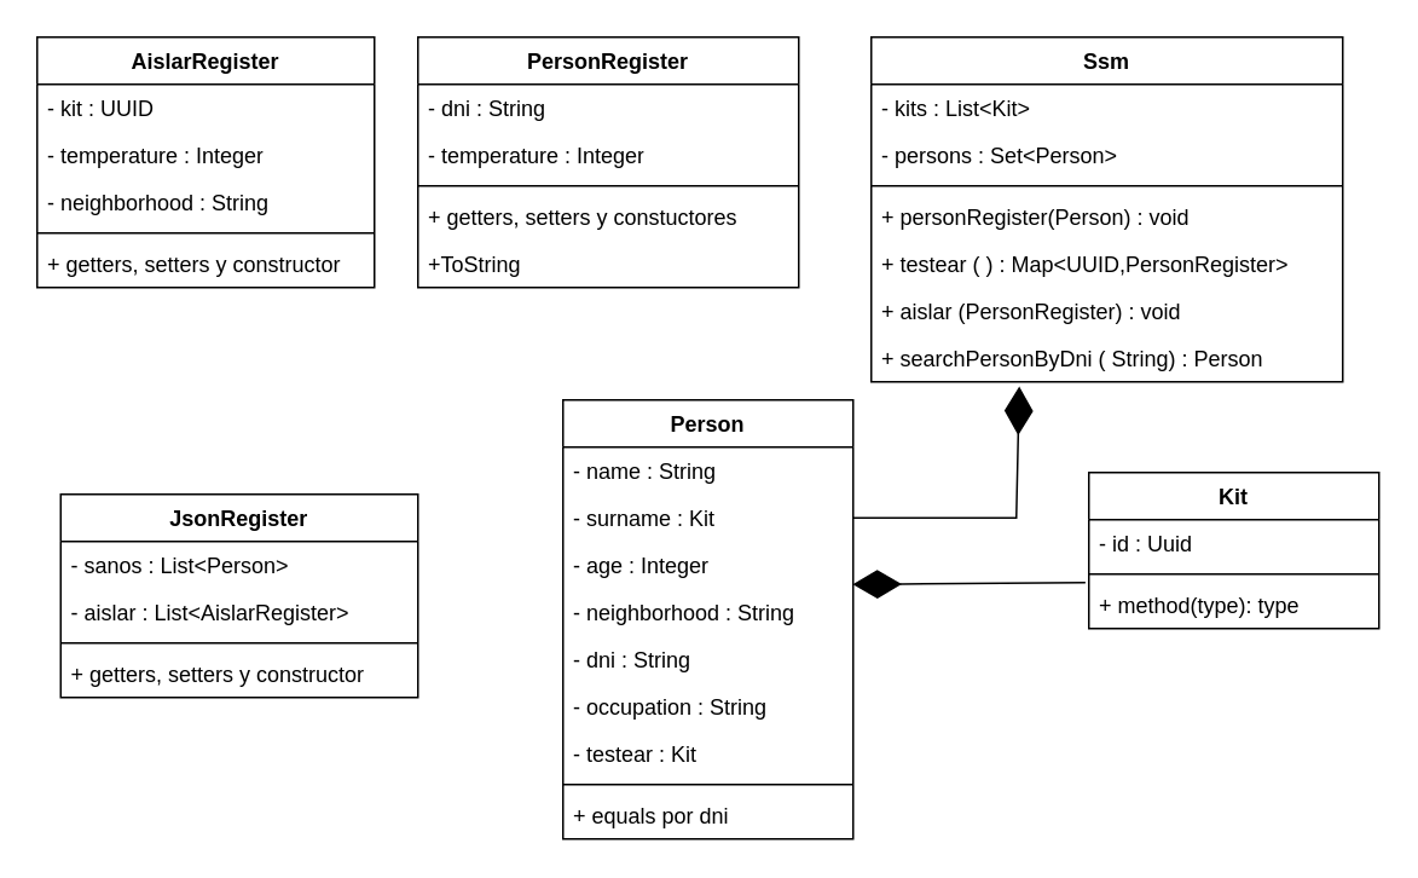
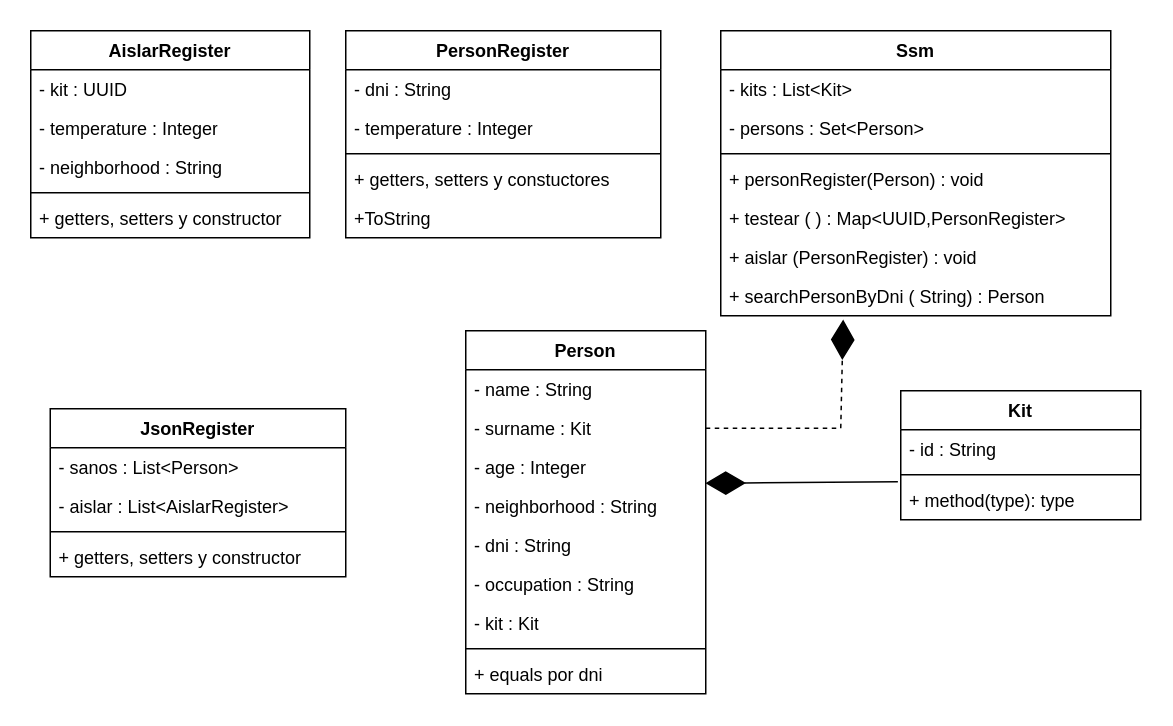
- <mxCell id="41" value="" style="endArrow=diamondThin;endFill=1;endSize=24;html=1;rounded=0;exitX=1;exitY=0.5;exitDx=0;exitDy=0;entryX=0.314;entryY=1.098;entryDx=0;entryDy=0;entryPerimeter=0;" edge="1" parent="1" source="4" target="19"><mxGeometry width="160" relative="1" as="geometry"><mxPoint x="566.2" y="280.19" as="sourcePoint" /><mxPoint x="510" y="310" as="targetPoint" /><Array as="points"><mxPoint x="560" y="285" /></Array></mxGeometry></mxCell>
+ <mxCell id="41" value="" style="endArrow=diamondThin;endFill=1;endSize=24;html=1;rounded=0;exitX=1;exitY=0.5;exitDx=0;exitDy=0;entryX=0.314;entryY=1.098;entryDx=0;entryDy=0;entryPerimeter=0;dashed=1;" edge="1" parent="1" source="4" target="19"><mxGeometry width="160" relative="1" as="geometry"><mxPoint x="566.2" y="280.19" as="sourcePoint" /><mxPoint x="510" y="310" as="targetPoint" /><Array as="points"><mxPoint x="560" y="285" /></Array></mxGeometry></mxCell>
- <mxCell id="21" value="- id : Uuid" style="text;strokeColor=none;fillColor=none;align=left;verticalAlign=top;spacingLeft=4;spacingRight=4;overflow=hidden;rotatable=0;points=[[0,0.5],[1,0.5]];portConstraint=eastwest;whiteSpace=wrap;html=1;" vertex="1" parent="20"><mxGeometry y="26" width="160" height="26" as="geometry" /></mxCell>
+ <mxCell id="21" value="- id : String" style="text;strokeColor=none;fillColor=none;align=left;verticalAlign=top;spacingLeft=4;spacingRight=4;overflow=hidden;rotatable=0;points=[[0,0.5],[1,0.5]];portConstraint=eastwest;whiteSpace=wrap;html=1;" vertex="1" parent="20"><mxGeometry y="26" width="160" height="26" as="geometry" /></mxCell>
- <mxCell id="9" value="- testear : Kit" style="text;strokeColor=none;fillColor=none;align=left;verticalAlign=top;spacingLeft=4;spacingRight=4;overflow=hidden;rotatable=0;points=[[0,0.5],[1,0.5]];portConstraint=eastwest;whiteSpace=wrap;html=1;" vertex="1" parent="2"><mxGeometry y="182" width="160" height="26" as="geometry" /></mxCell>
+ <mxCell id="9" value="- kit : Kit" style="text;strokeColor=none;fillColor=none;align=left;verticalAlign=top;spacingLeft=4;spacingRight=4;overflow=hidden;rotatable=0;points=[[0,0.5],[1,0.5]];portConstraint=eastwest;whiteSpace=wrap;html=1;" vertex="1" parent="2"><mxGeometry y="182" width="160" height="26" as="geometry" /></mxCell>
